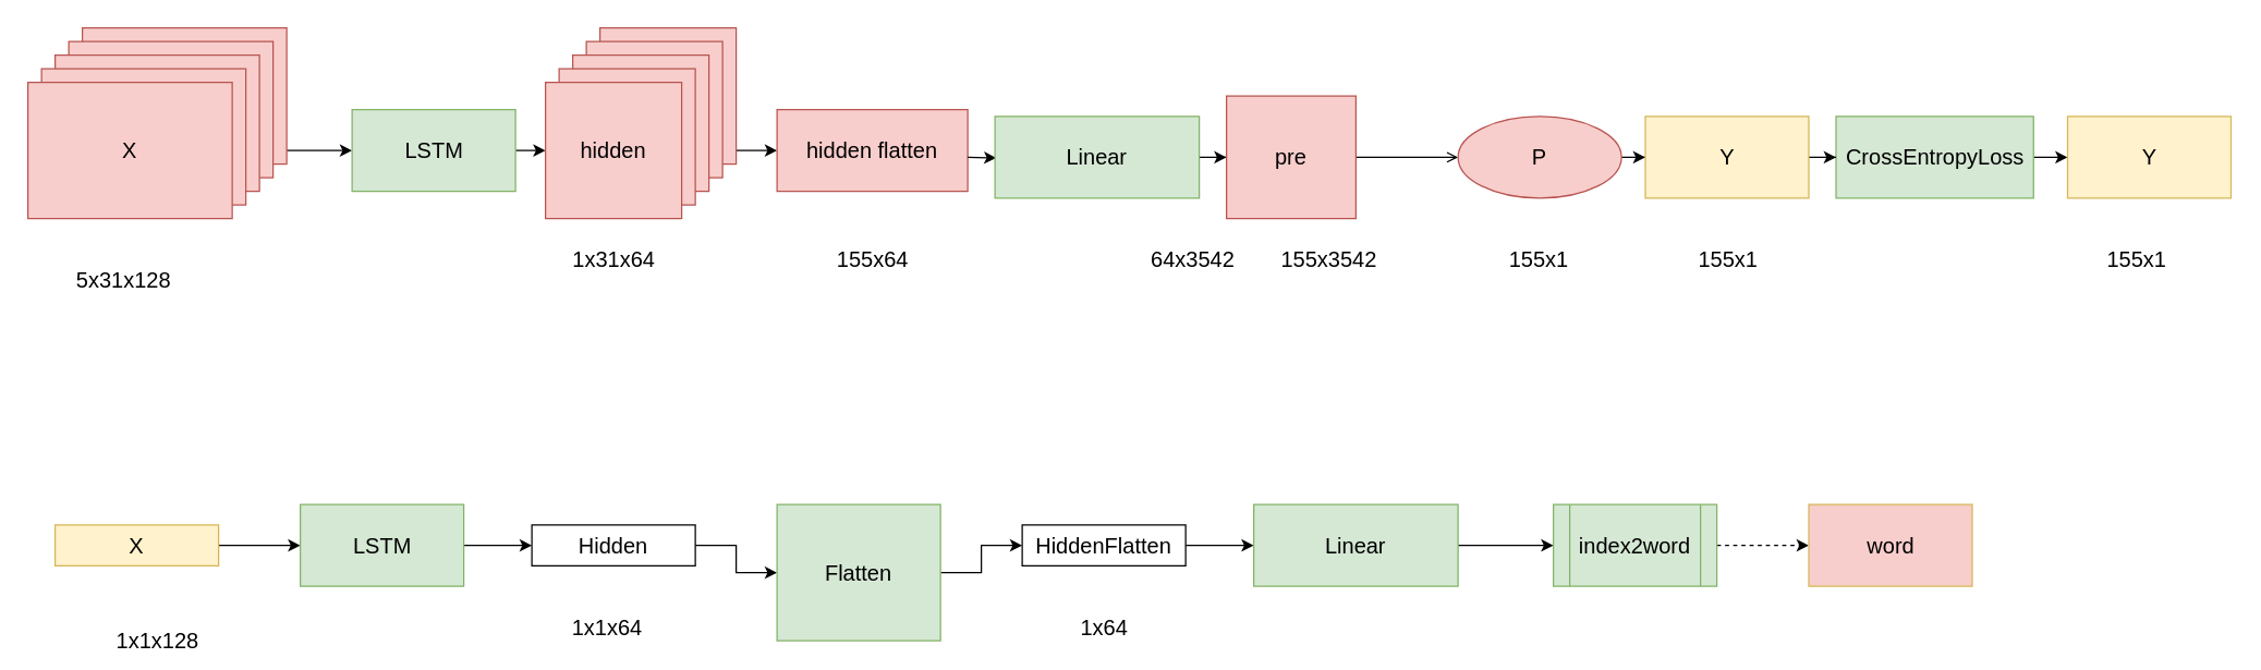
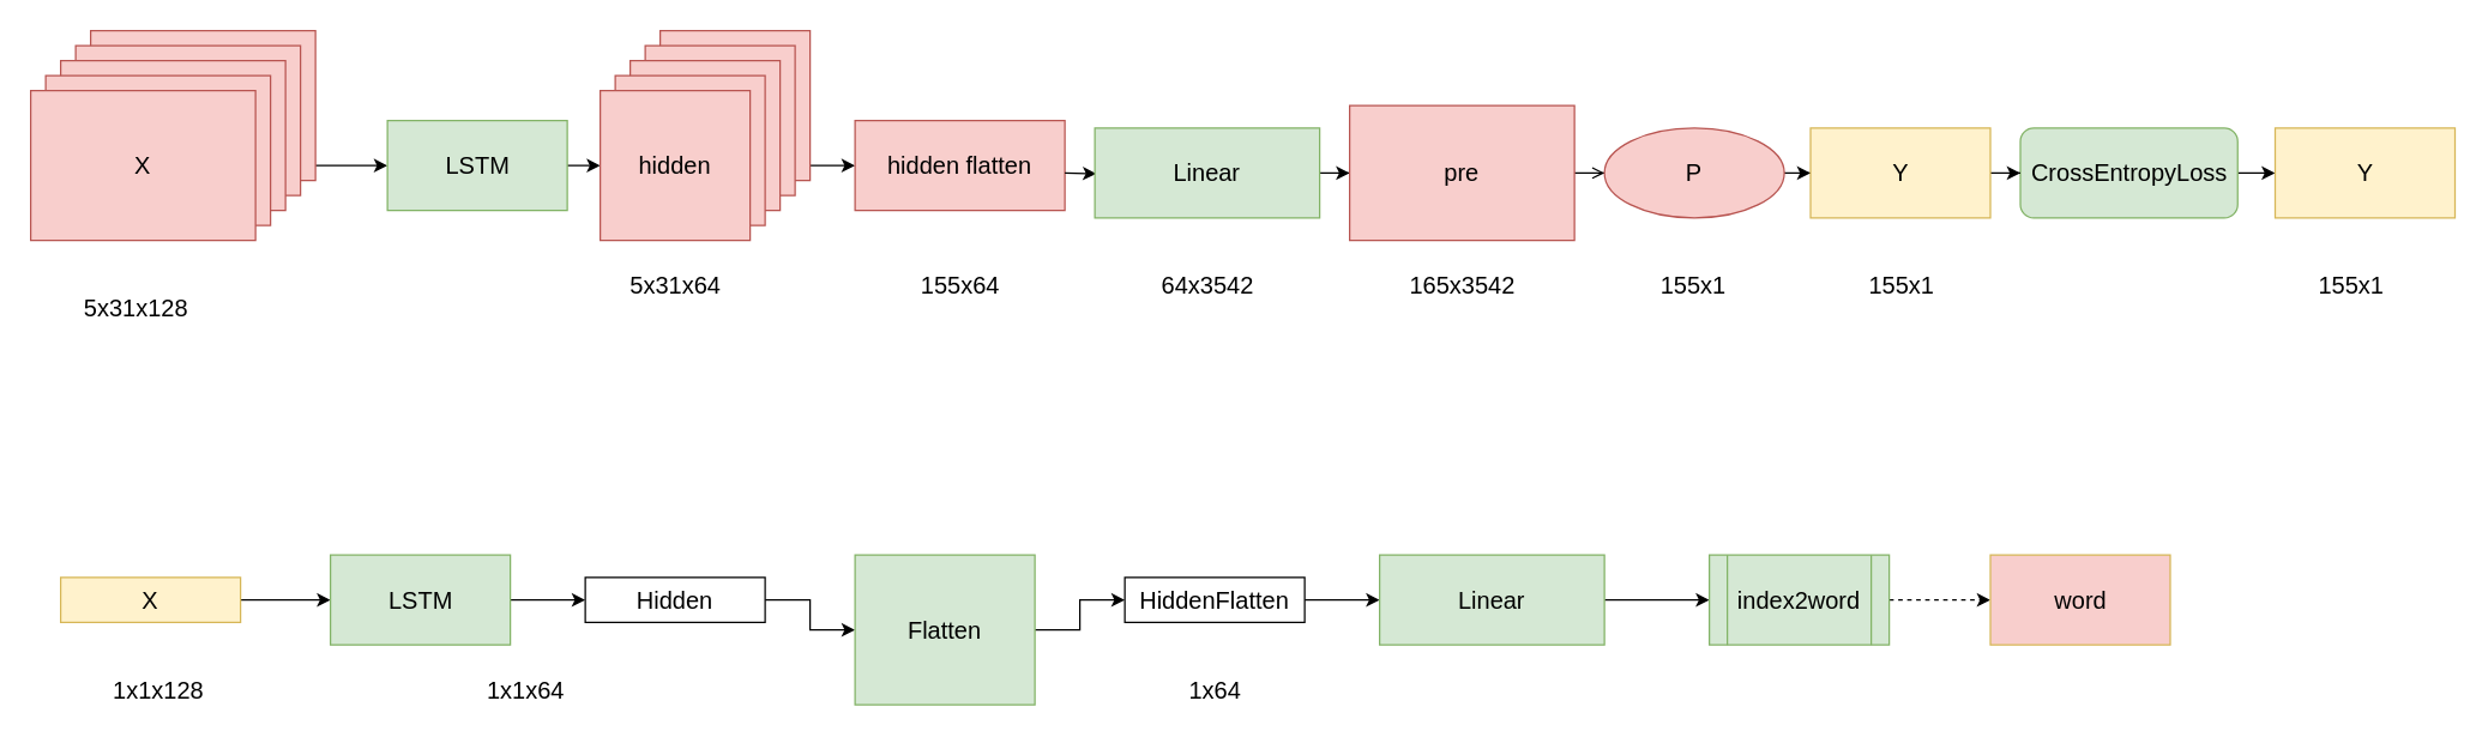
- <mxCell id="25" value="pre" style="rounded=0;whiteSpace=wrap;html=1;fontSize=16;fillColor=#f8cecc;strokeColor=#b85450;" parent="1" vertex="1"><mxGeometry x="900" y="70" width="95" height="90" as="geometry" /></mxCell>
+ <mxCell id="25" value="pre" style="rounded=0;whiteSpace=wrap;html=1;fontSize=16;fillColor=#f8cecc;strokeColor=#b85450;" parent="1" vertex="1"><mxGeometry x="900" y="70" width="150" height="90" as="geometry" /></mxCell>
- <mxCell id="30" value="CrossEntropyLoss" style="rounded=0;whiteSpace=wrap;html=1;fontSize=16;fillColor=#d5e8d4;strokeColor=#82b366;" parent="1" vertex="1"><mxGeometry x="1347.5" y="85" width="145" height="60" as="geometry" /></mxCell>
+ <mxCell id="30" value="CrossEntropyLoss" style="whiteSpace=wrap;html=1;fontSize=16;fillColor=#d5e8d4;strokeColor=#82b366;rounded=1;" parent="1" vertex="1"><mxGeometry x="1347.5" y="85" width="145" height="60" as="geometry" /></mxCell>
- <mxCell id="16" value="1x31x64" style="text;html=1;resizable=0;autosize=1;align=center;verticalAlign=middle;points=[];fillColor=none;strokeColor=none;rounded=0;fontSize=16;fontColor=#000000;" parent="1" vertex="1"><mxGeometry x="410" y="180" width="80" height="20" as="geometry" /></mxCell>
+ <mxCell id="16" value="5x31x64" style="text;html=1;resizable=0;autosize=1;align=center;verticalAlign=middle;points=[];fillColor=none;strokeColor=none;rounded=0;fontSize=16;fontColor=#000000;" parent="1" vertex="1"><mxGeometry x="410" y="180" width="80" height="20" as="geometry" /></mxCell>
- <mxCell id="23" value="64x3542" style="text;html=1;resizable=0;autosize=1;align=center;verticalAlign=middle;points=[];fillColor=none;strokeColor=none;rounded=0;fontSize=16;fontColor=#000000;" parent="1" vertex="1"><mxGeometry x="835" y="180" width="80" height="20" as="geometry" /></mxCell>
+ <mxCell id="23" value="64x3542" style="text;html=1;resizable=0;autosize=1;align=center;verticalAlign=middle;points=[];fillColor=none;strokeColor=none;rounded=0;fontSize=16;fontColor=#000000;" parent="1" vertex="1"><mxGeometry x="765" y="180" width="80" height="20" as="geometry" /></mxCell>
- <mxCell id="26" value="155x3542" style="text;html=1;resizable=0;autosize=1;align=center;verticalAlign=middle;points=[];fillColor=none;strokeColor=none;rounded=0;fontSize=16;fontColor=#000000;" parent="1" vertex="1"><mxGeometry x="930" y="180" width="90" height="20" as="geometry" /></mxCell>
+ <mxCell id="26" value="165x3542" style="text;html=1;resizable=0;autosize=1;align=center;verticalAlign=middle;points=[];fillColor=none;strokeColor=none;rounded=0;fontSize=16;fontColor=#000000;" parent="1" vertex="1"><mxGeometry x="930" y="180" width="90" height="20" as="geometry" /></mxCell>
- <mxCell id="44" value="&lt;font style=&quot;font-size: 16px&quot;&gt;1x1x64&lt;br&gt;&lt;/font&gt;" style="text;html=1;resizable=0;autosize=1;align=center;verticalAlign=middle;points=[];fillColor=none;strokeColor=none;rounded=0;" vertex="1" parent="1"><mxGeometry x="410" y="450" width="70" height="20" as="geometry" /></mxCell>
+ <mxCell id="44" value="&lt;font style=&quot;font-size: 16px&quot;&gt;1x1x64&lt;br&gt;&lt;/font&gt;" style="text;html=1;resizable=0;autosize=1;align=center;verticalAlign=middle;points=[];fillColor=none;strokeColor=none;rounded=0;" vertex="1" parent="1"><mxGeometry x="315" y="450" width="70" height="20" as="geometry" /></mxCell>
- <mxCell id="43" value="&lt;font style=&quot;font-size: 16px&quot;&gt;1x1x128&lt;/font&gt;" style="text;html=1;resizable=0;autosize=1;align=center;verticalAlign=middle;points=[];fillColor=none;strokeColor=none;rounded=0;" vertex="1" parent="1"><mxGeometry x="75" y="460" width="80" height="20" as="geometry" /></mxCell>
+ <mxCell id="43" value="&lt;font style=&quot;font-size: 16px&quot;&gt;1x1x128&lt;/font&gt;" style="text;html=1;resizable=0;autosize=1;align=center;verticalAlign=middle;points=[];fillColor=none;strokeColor=none;rounded=0;" vertex="1" parent="1"><mxGeometry x="65" y="450" width="80" height="20" as="geometry" /></mxCell>
